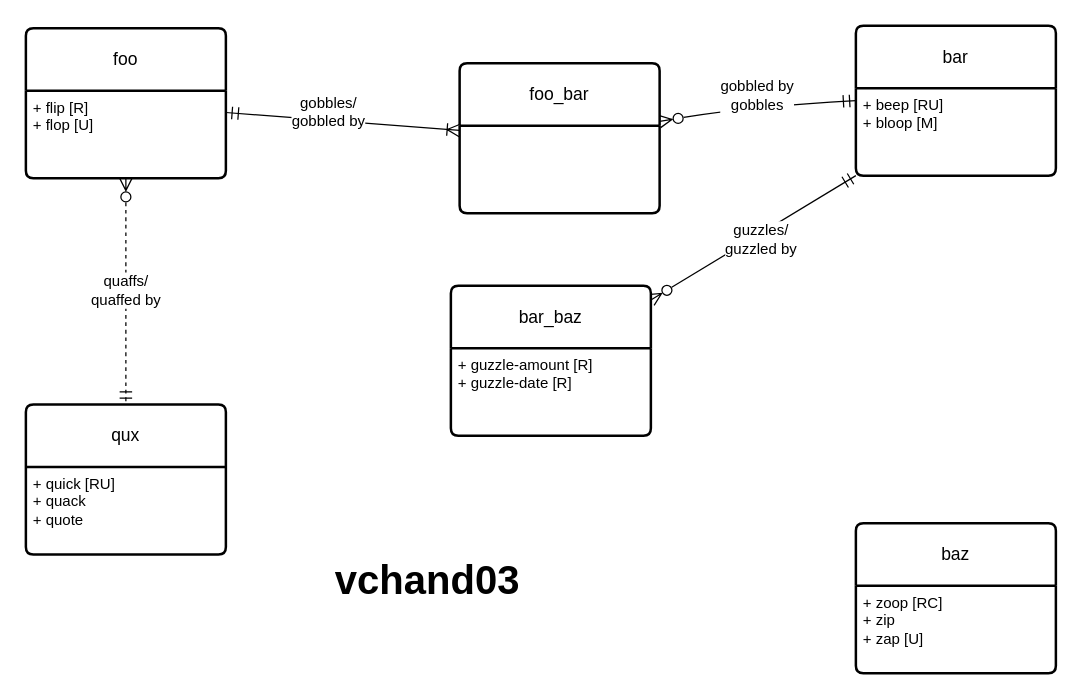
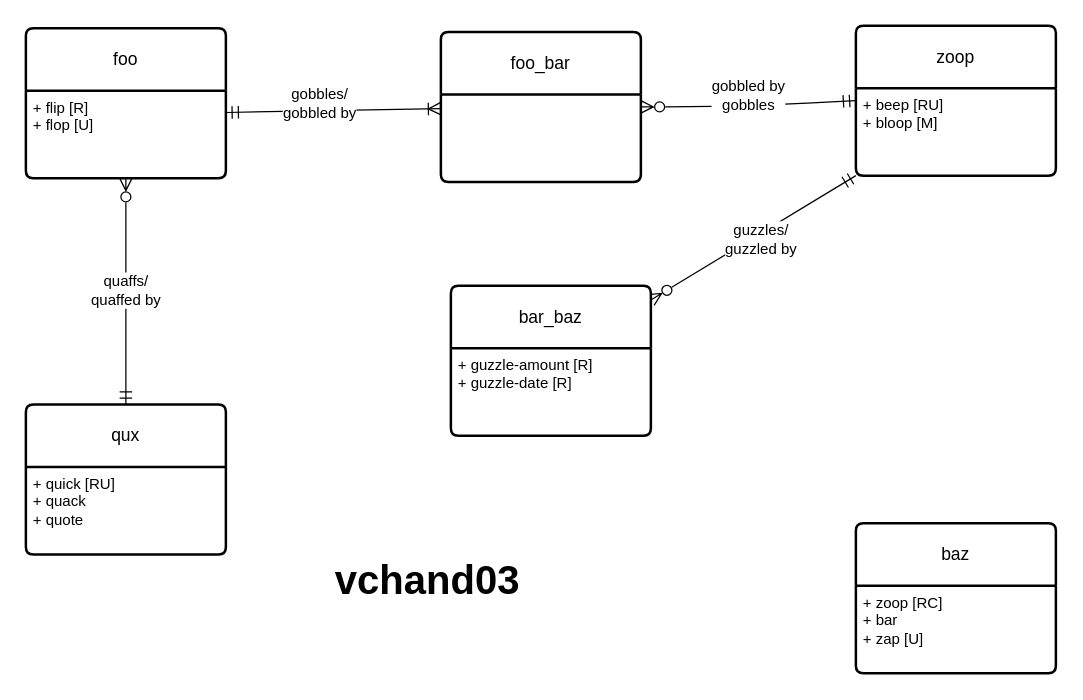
- <mxCell id="4" value="bar" style="swimlane;childLayout=stackLayout;horizontal=1;startSize=50;horizontalStack=0;rounded=1;fontSize=14;fontStyle=0;strokeWidth=2;resizeParent=0;resizeLast=1;shadow=0;dashed=0;align=center;arcSize=4;whiteSpace=wrap;html=1;" parent="1" vertex="1"><mxGeometry x="684" y="20" width="160" height="120" as="geometry" /></mxCell>
+ <mxCell id="4" value="zoop" style="swimlane;childLayout=stackLayout;horizontal=1;startSize=50;horizontalStack=0;rounded=1;fontSize=14;fontStyle=0;strokeWidth=2;resizeParent=0;resizeLast=1;shadow=0;dashed=0;align=center;arcSize=4;whiteSpace=wrap;html=1;" parent="1" vertex="1"><mxGeometry x="684" y="20" width="160" height="120" as="geometry" /></mxCell>
- <mxCell id="14" value="foo_bar" style="swimlane;childLayout=stackLayout;horizontal=1;startSize=50;horizontalStack=0;rounded=1;fontSize=14;fontStyle=0;strokeWidth=2;resizeParent=0;resizeLast=1;shadow=0;dashed=0;align=center;arcSize=4;whiteSpace=wrap;html=1;" parent="1" vertex="1"><mxGeometry x="367" y="50" width="160" height="120" as="geometry" /></mxCell>
+ <mxCell id="14" value="foo_bar" style="swimlane;childLayout=stackLayout;horizontal=1;startSize=50;horizontalStack=0;rounded=1;fontSize=14;fontStyle=0;strokeWidth=2;resizeParent=0;resizeLast=1;shadow=0;dashed=0;align=center;arcSize=4;whiteSpace=wrap;html=1;" parent="1" vertex="1"><mxGeometry x="352" y="25" width="160" height="120" as="geometry" /></mxCell>
- <mxCell id="10" style="edgeStyle=none;curved=1;rounded=0;orthogonalLoop=1;jettySize=auto;html=1;entryX=0.5;entryY=0;entryDx=0;entryDy=0;fontSize=12;startSize=8;endSize=8;endArrow=ERmandOne;endFill=0;startArrow=ERzeroToMany;startFill=0;dashed=1;" parent="1" source="3" target="8" edge="1"><mxGeometry relative="1" as="geometry" /></mxCell>
+ <mxCell id="10" style="edgeStyle=none;curved=1;rounded=0;orthogonalLoop=1;jettySize=auto;html=1;entryX=0.5;entryY=0;entryDx=0;entryDy=0;fontSize=12;startSize=8;endSize=8;endArrow=ERmandOne;endFill=0;startArrow=ERzeroToMany;startFill=0;" parent="1" source="3" target="8" edge="1"><mxGeometry relative="1" as="geometry" /></mxCell>
- <mxCell id="7" value="+ zoop [RC]&lt;br&gt;+ zip&lt;br&gt;+ zap [U]" style="align=left;strokeColor=none;fillColor=none;spacingLeft=4;fontSize=12;verticalAlign=top;resizable=0;rotatable=0;part=1;html=1;" parent="6" vertex="1"><mxGeometry y="50" width="160" height="70" as="geometry" /></mxCell>
+ <mxCell id="7" value="+ zoop [RC]&lt;br&gt;+ bar&lt;br&gt;+ zap [U]" style="align=left;strokeColor=none;fillColor=none;spacingLeft=4;fontSize=12;verticalAlign=top;resizable=0;rotatable=0;part=1;html=1;" parent="6" vertex="1"><mxGeometry y="50" width="160" height="70" as="geometry" /></mxCell>
